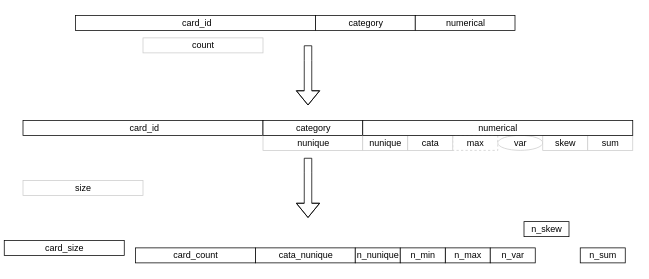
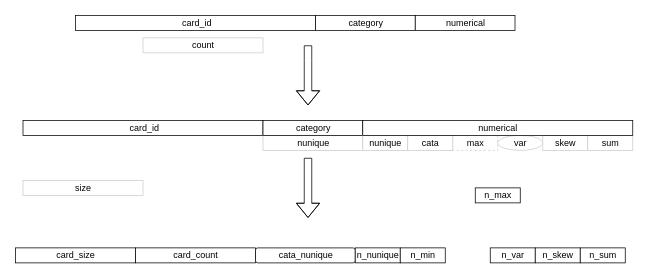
- <mxCell id="23" value="n_skew" style="align=center;strokeColor=#000000;html=1;" vertex="1" parent="1"><mxGeometry x="698" y="295" width="60" height="20" as="geometry" /></mxCell>
+ <mxCell id="23" value="n_skew" style="align=center;strokeColor=#000000;html=1;" vertex="1" parent="1"><mxGeometry x="713" y="330" width="60" height="20" as="geometry" /></mxCell>
- <mxCell id="19" value="card_size" style="strokeWidth=1;fontStyle=0;html=1;strokeColor=#000000;" vertex="1" parent="1"><mxGeometry x="5" y="320" width="160" height="20" as="geometry" /></mxCell>
+ <mxCell id="19" value="card_size" style="strokeWidth=1;fontStyle=0;html=1;strokeColor=#000000;" vertex="1" parent="1"><mxGeometry x="20" y="330" width="160" height="20" as="geometry" /></mxCell>
- <mxCell id="25" value="cata_nunique" style="align=center;strokeColor=#000000;html=1;" vertex="1" parent="1"><mxGeometry x="340" y="330" width="133" height="20" as="geometry" /></mxCell>
+ <mxCell id="25" value="cata_nunique" style="align=center;strokeColor=#000000;html=1;rounded=1;" vertex="1" parent="1"><mxGeometry x="340" y="330" width="133" height="20" as="geometry" /></mxCell>
- <mxCell id="21" value="n_max" style="align=center;strokeColor=#000000;html=1;" vertex="1" parent="1"><mxGeometry x="593" y="330" width="60" height="20" as="geometry" /></mxCell>
+ <mxCell id="21" value="n_max" style="align=center;strokeColor=#000000;html=1;" vertex="1" parent="1"><mxGeometry x="633" y="250" width="60" height="20" as="geometry" /></mxCell>
